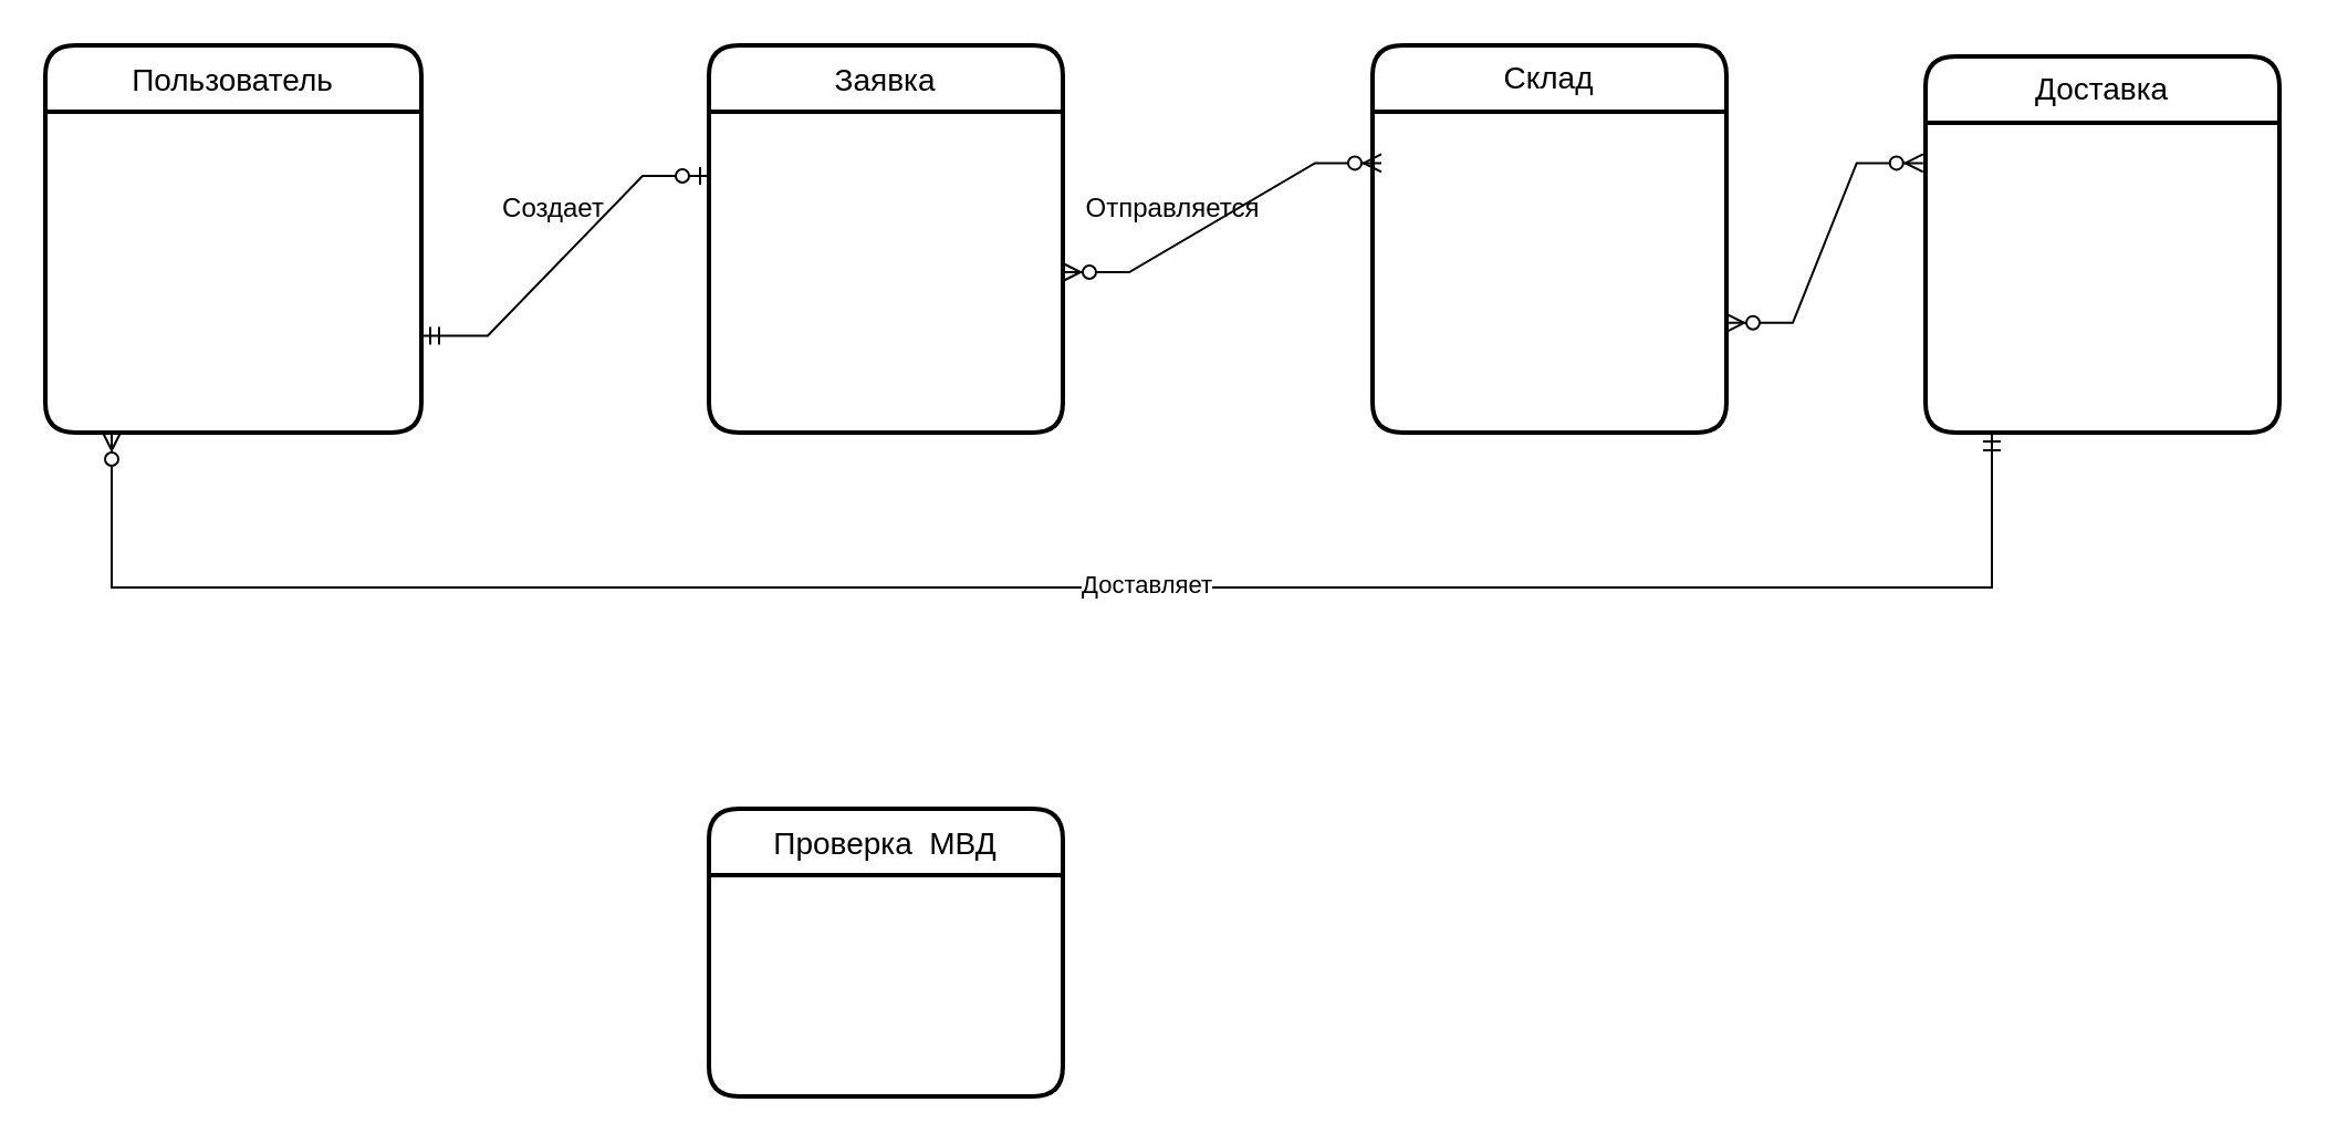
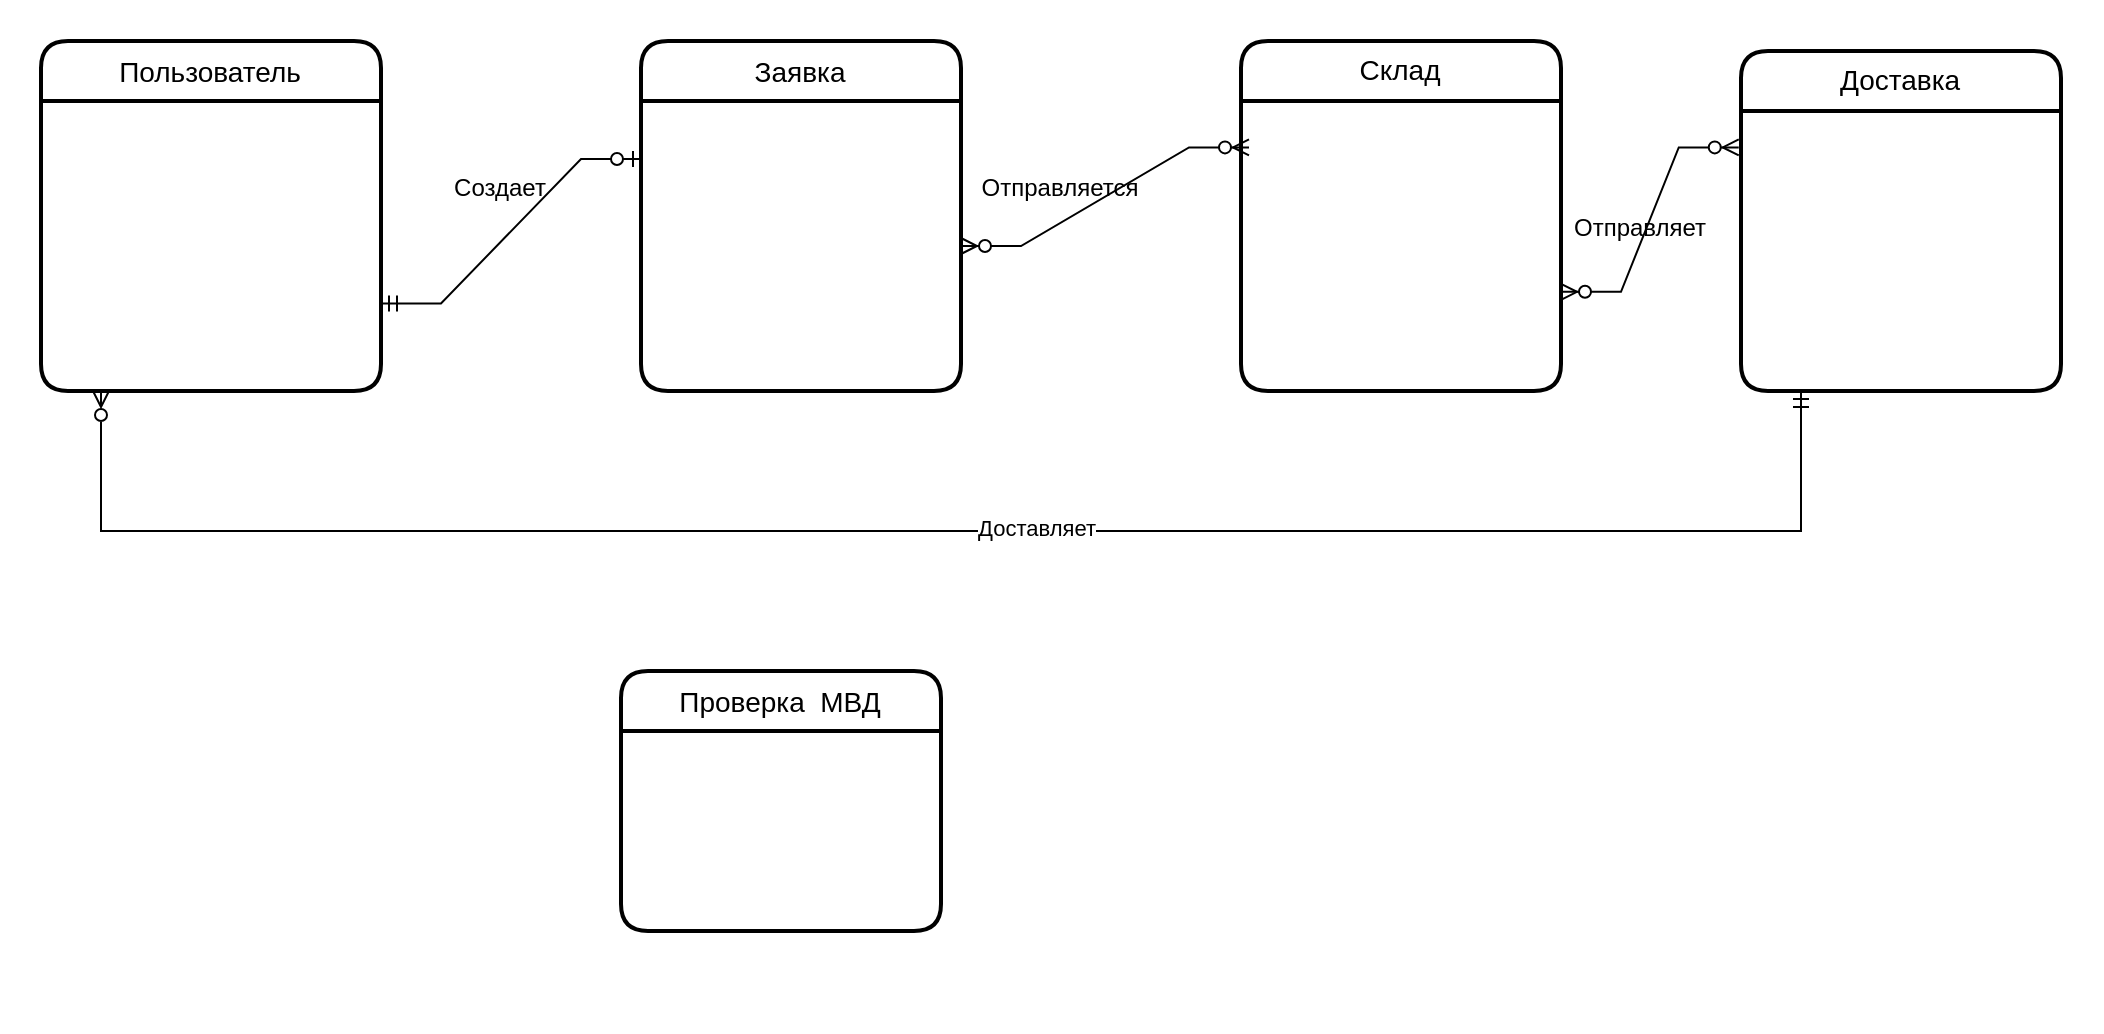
+ <mxCell id="13" value="&lt;font style=&quot;font-size: 12px;&quot;&gt;Отправляет&lt;/font&gt;" style="text;html=1;strokeColor=none;fillColor=none;align=center;verticalAlign=middle;whiteSpace=wrap;rounded=0;fontSize=20;" vertex="1" parent="1"><mxGeometry x="790" y="95" width="60" height="30" as="geometry" /></mxCell>
- <mxCell id="2" value="Проверка  МВД" style="swimlane;childLayout=stackLayout;horizontal=1;startSize=30;horizontalStack=0;rounded=1;fontSize=14;fontStyle=0;strokeWidth=2;resizeParent=0;resizeLast=1;shadow=0;dashed=0;align=center;" parent="1" vertex="1"><mxGeometry x="320" y="365" width="160" height="130" as="geometry" /></mxCell>
+ <mxCell id="2" value="Проверка  МВД" style="swimlane;childLayout=stackLayout;horizontal=1;startSize=30;horizontalStack=0;rounded=1;fontSize=14;fontStyle=0;strokeWidth=2;resizeParent=0;resizeLast=1;shadow=0;dashed=0;align=center;" parent="1" vertex="1"><mxGeometry x="310" y="335" width="160" height="130" as="geometry" /></mxCell>
